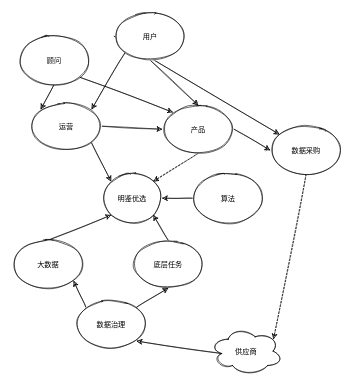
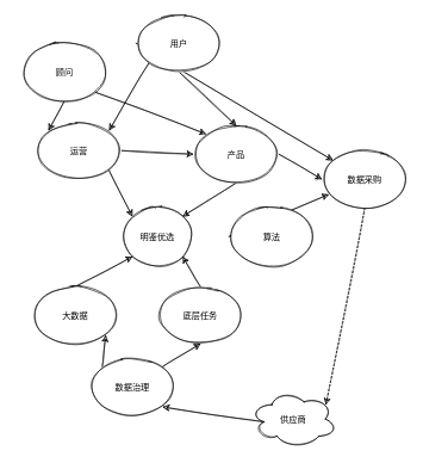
- <mxCell id="6" value="" style="edgeStyle=none;rounded=0;sketch=1;orthogonalLoop=1;jettySize=auto;exitX=0.5;exitY=1;exitDx=0;exitDy=0;entryX=1;entryY=0;entryDx=0;entryDy=0;dashed=1;" edge="1" parent="1" source="8" target="2"><mxGeometry relative="1" as="geometry" /></mxCell>
+ <mxCell id="6" value="" style="edgeStyle=none;rounded=0;sketch=1;orthogonalLoop=1;jettySize=auto;exitX=0.5;exitY=1;exitDx=0;exitDy=0;entryX=1;entryY=0;entryDx=0;entryDy=0;" edge="1" parent="1" source="8" target="2"><mxGeometry relative="1" as="geometry" /></mxCell>
- <mxCell id="9" value="" style="edgeStyle=none;rounded=0;sketch=1;orthogonalLoop=1;jettySize=auto;exitX=0;exitY=0.5;exitDx=0;exitDy=0;entryX=1;entryY=0.5;entryDx=0;entryDy=0;" edge="1" parent="1" source="10" target="2"><mxGeometry relative="1" as="geometry" /></mxCell>
+ <mxCell id="9" value="" style="edgeStyle=none;rounded=0;sketch=1;orthogonalLoop=1;jettySize=auto;exitX=0;exitY=0.5;exitDx=0;exitDy=0;" edge="1" parent="1" source="10" target="21"><mxGeometry relative="1" as="geometry" /></mxCell>
- <mxCell id="17" value="大数据" style="ellipse;sketch=1;" vertex="1" parent="1"><mxGeometry x="20" y="400" width="120" height="80" as="geometry" /></mxCell>
+ <mxCell id="17" value="大数据" style="ellipse;sketch=1;" vertex="1" parent="1"><mxGeometry x="45" y="400" width="120" height="80" as="geometry" /></mxCell>
